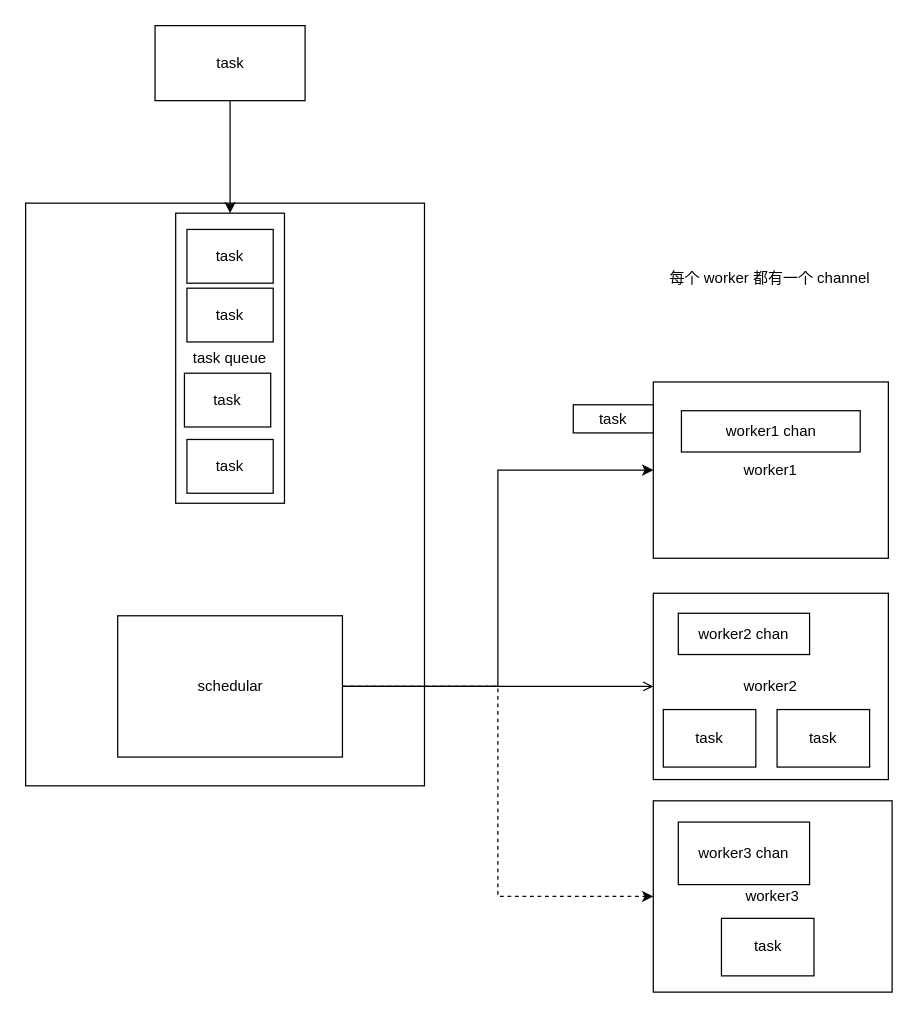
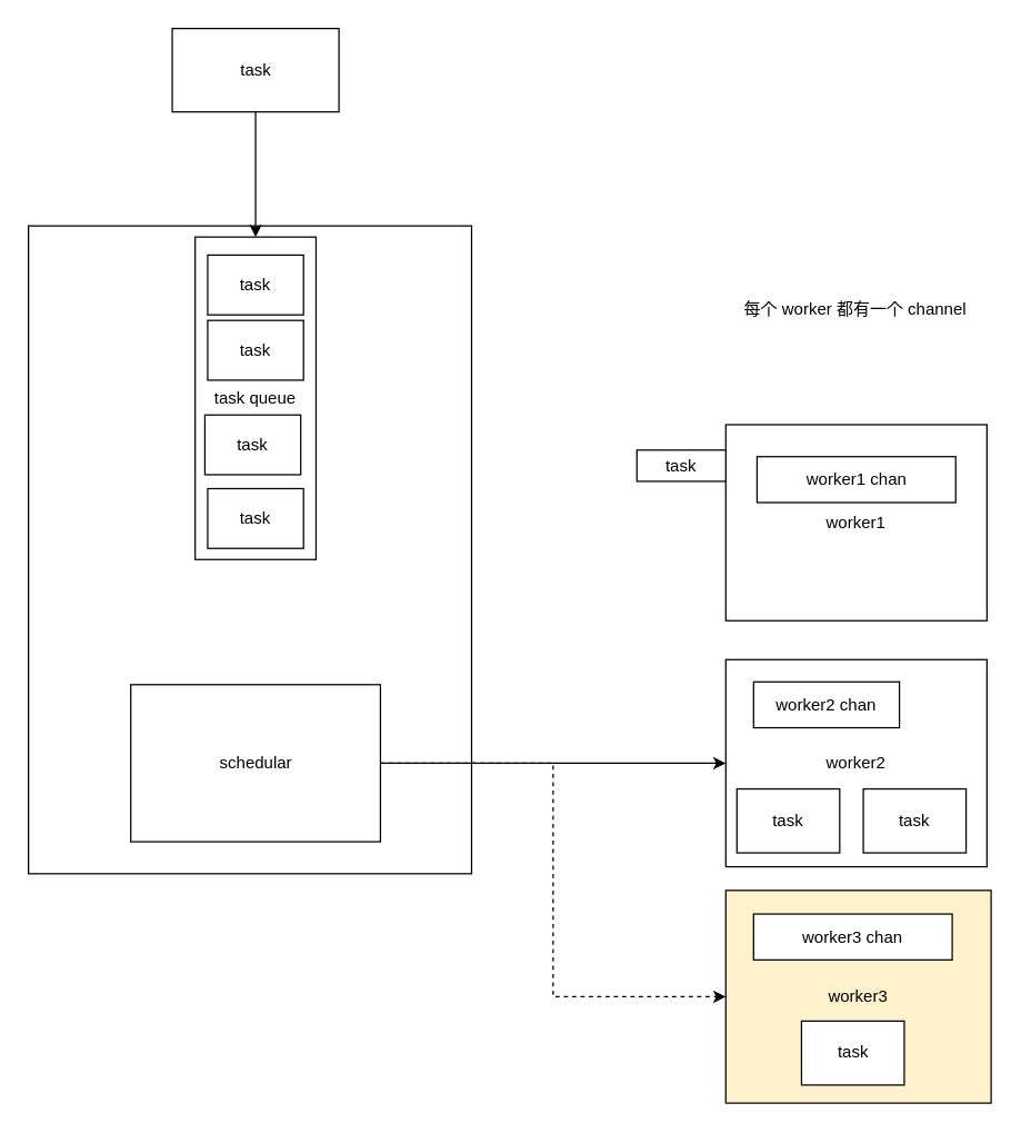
- <mxCell id="6" style="edgeStyle=orthogonalEdgeStyle;rounded=0;orthogonalLoop=1;jettySize=auto;html=1;entryX=0;entryY=0.5;entryDx=0;entryDy=0;" edge="1" parent="1" source="9" target="12"><mxGeometry relative="1" as="geometry" /></mxCell>
- <mxCell id="7" style="edgeStyle=orthogonalEdgeStyle;rounded=0;orthogonalLoop=1;jettySize=auto;html=1;entryX=0;entryY=0.5;entryDx=0;entryDy=0;endArrow=open;" edge="1" parent="1" source="9" target="10"><mxGeometry relative="1" as="geometry" /></mxCell>
+ <mxCell id="7" style="edgeStyle=orthogonalEdgeStyle;rounded=0;orthogonalLoop=1;jettySize=auto;html=1;entryX=0;entryY=0.5;entryDx=0;entryDy=0;" edge="1" parent="1" source="9" target="10"><mxGeometry relative="1" as="geometry" /></mxCell>
- <mxCell id="23" value="worker3 chan" style="rounded=0;whiteSpace=wrap;html=1;" vertex="1" parent="1"><mxGeometry x="542" y="657" width="105" height="50" as="geometry" /></mxCell>
+ <mxCell id="23" value="worker3 chan" style="rounded=0;whiteSpace=wrap;html=1;" vertex="1" parent="1"><mxGeometry x="542" y="657" width="143" height="33" as="geometry" /></mxCell>
- <mxCell id="11" value="worker3&lt;br&gt;" style="rounded=0;whiteSpace=wrap;html=1;" vertex="1" parent="1"><mxGeometry x="522" y="640" width="191" height="153" as="geometry" /></mxCell>
+ <mxCell id="11" value="worker3&lt;br&gt;" style="rounded=0;whiteSpace=wrap;html=1;fillColor=#fff2cc;" vertex="1" parent="1"><mxGeometry x="522" y="640" width="191" height="153" as="geometry" /></mxCell>
